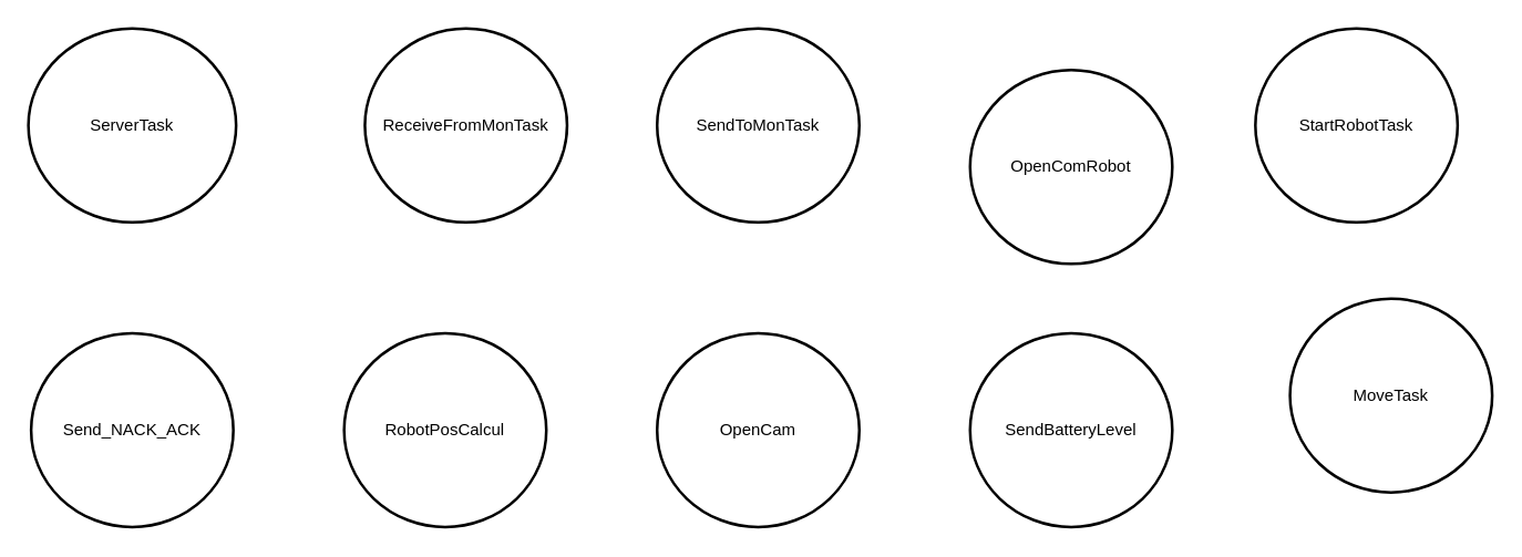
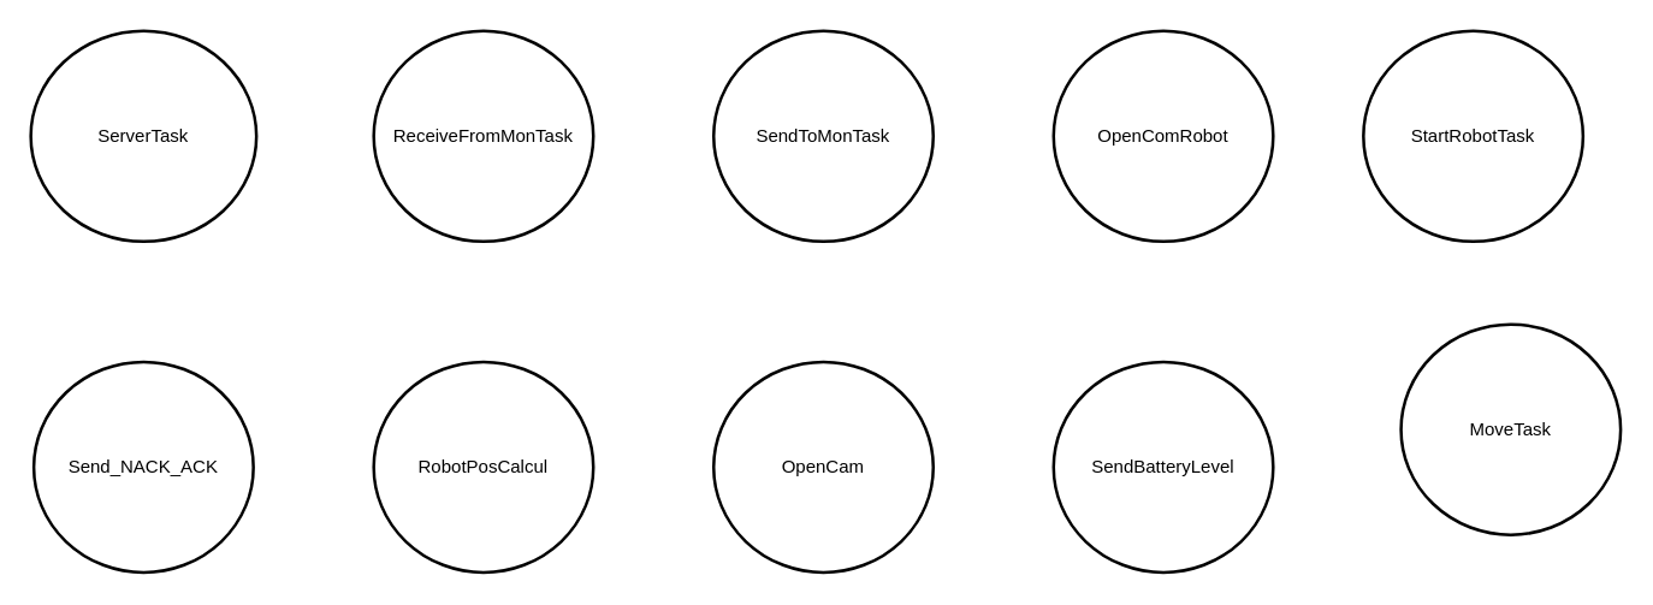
- <mxCell id="3" value="ReceiveFromMonTask" style="strokeWidth=2;html=1;shape=mxgraph.flowchart.start_2;whiteSpace=wrap;" vertex="1" parent="1"><mxGeometry x="263" y="20" width="146" height="140" as="geometry" /></mxCell>
+ <mxCell id="3" value="ReceiveFromMonTask" style="strokeWidth=2;html=1;shape=mxgraph.flowchart.start_2;whiteSpace=wrap;" vertex="1" parent="1"><mxGeometry x="248" y="20" width="146" height="140" as="geometry" /></mxCell>
- <mxCell id="4" value="OpenComRobot" style="strokeWidth=2;html=1;shape=mxgraph.flowchart.start_2;whiteSpace=wrap;" vertex="1" parent="1"><mxGeometry x="700" y="50" width="146" height="140" as="geometry" /></mxCell>
+ <mxCell id="4" value="OpenComRobot" style="strokeWidth=2;html=1;shape=mxgraph.flowchart.start_2;whiteSpace=wrap;" vertex="1" parent="1"><mxGeometry x="700" y="20" width="146" height="140" as="geometry" /></mxCell>
